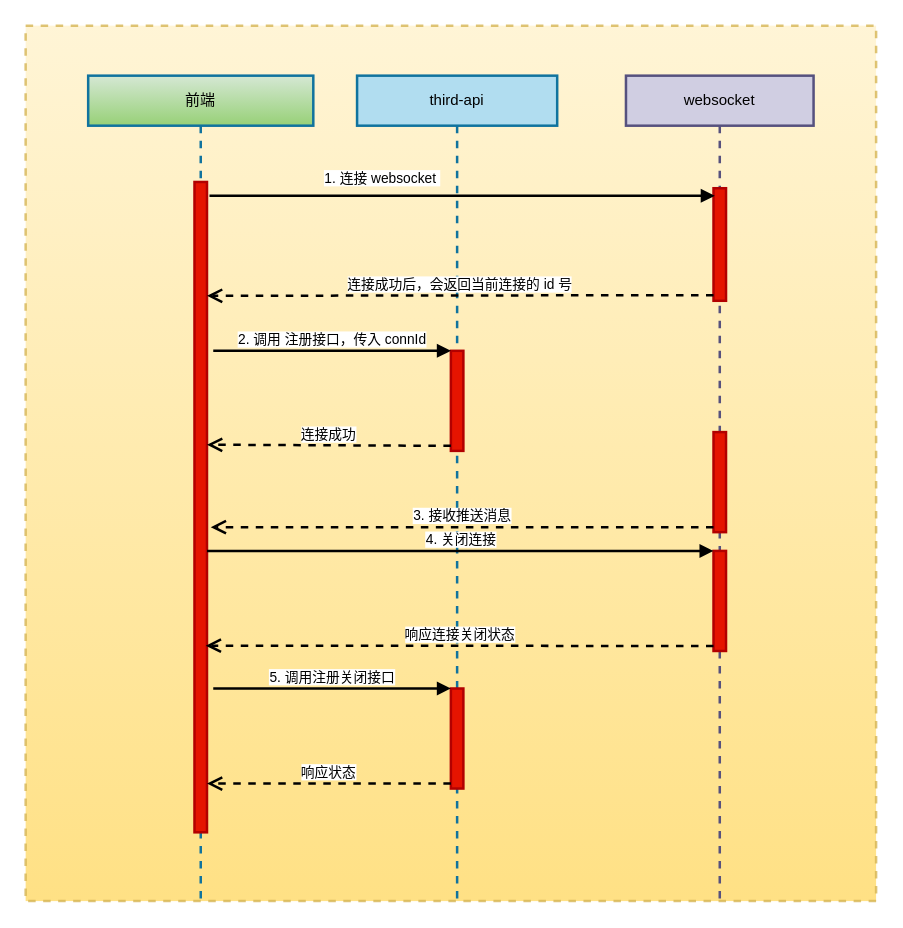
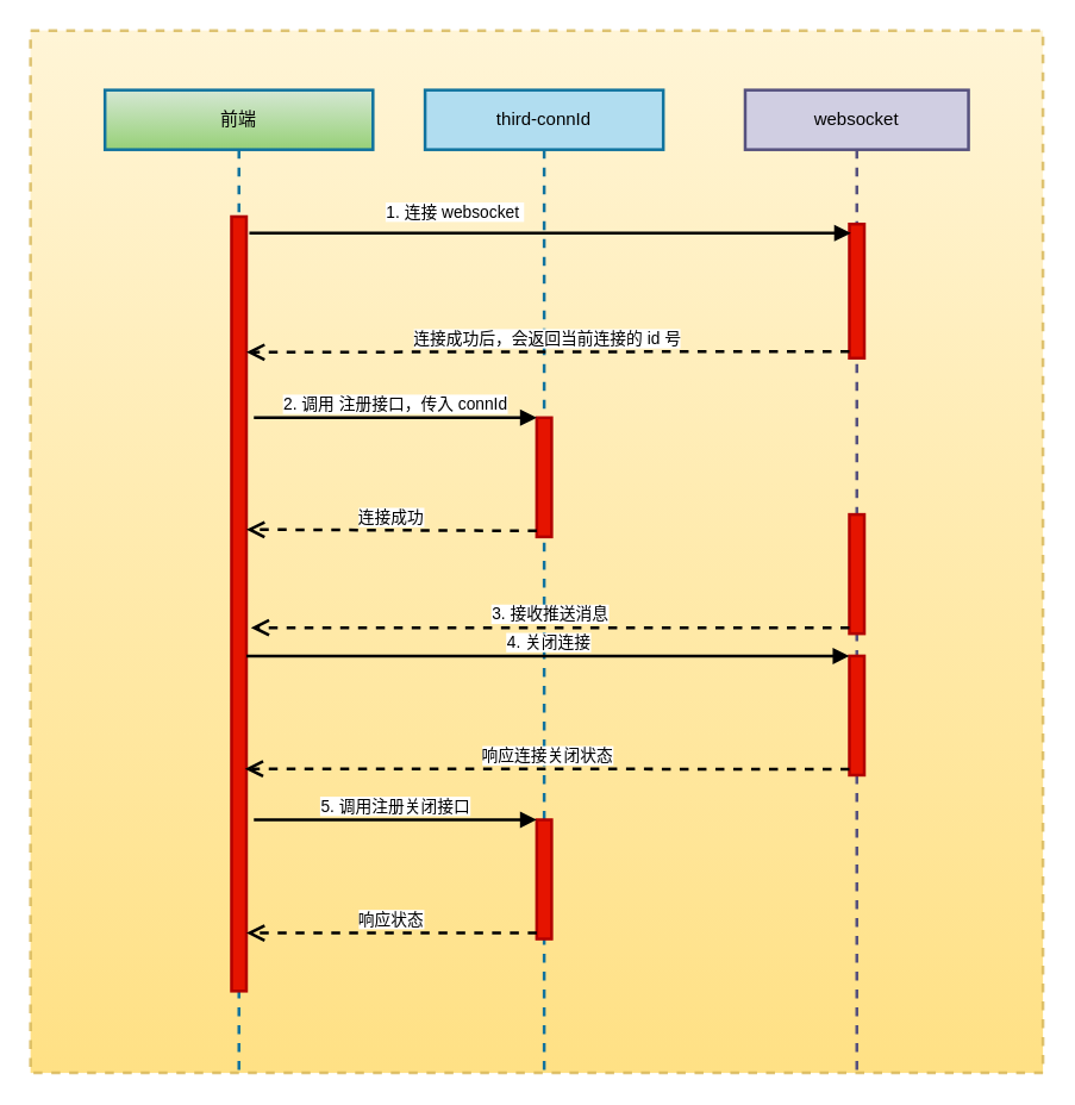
- <mxCell id="5" value="third-api" style="shape=umlLifeline;perimeter=lifelinePerimeter;whiteSpace=wrap;html=1;container=1;collapsible=0;recursiveResize=0;outlineConnect=0;strokeWidth=2;fillColor=#b1ddf0;strokeColor=#10739e;" vertex="1" parent="1"><mxGeometry x="285" y="60" width="160" height="660" as="geometry" /></mxCell>
+ <mxCell id="5" value="third-connId" style="shape=umlLifeline;perimeter=lifelinePerimeter;whiteSpace=wrap;html=1;container=1;collapsible=0;recursiveResize=0;outlineConnect=0;strokeWidth=2;fillColor=#b1ddf0;strokeColor=#10739e;" vertex="1" parent="1"><mxGeometry x="285" y="60" width="160" height="660" as="geometry" /></mxCell>
